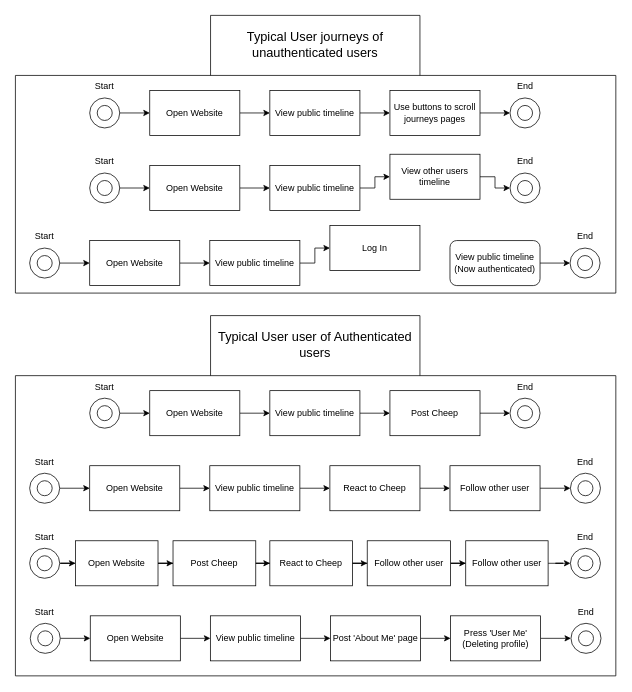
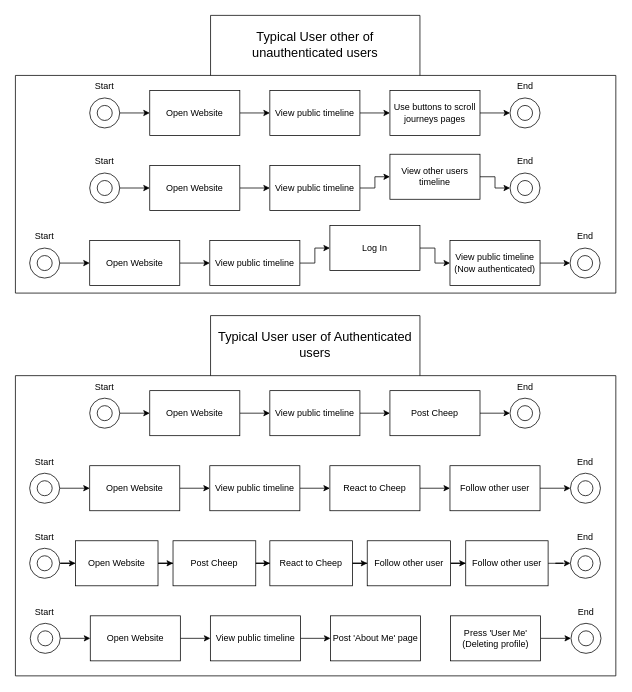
- <mxCell id="43" value="&lt;font style=&quot;font-size: 17px;&quot;&gt;Typical User journeys of unauthenticated users&lt;/font&gt;" style="text;html=1;strokeColor=none;fillColor=none;align=center;verticalAlign=middle;whiteSpace=wrap;rounded=0;" parent="1" vertex="1"><mxGeometry x="280" y="20" width="279" height="80" as="geometry" /></mxCell>
+ <mxCell id="43" value="&lt;font style=&quot;font-size: 17px;&quot;&gt;Typical User other of unauthenticated users&lt;/font&gt;" style="text;html=1;strokeColor=none;fillColor=none;align=center;verticalAlign=middle;whiteSpace=wrap;rounded=0;" parent="1" vertex="1"><mxGeometry x="280" y="20" width="279" height="80" as="geometry" /></mxCell>
+ <mxCell id="41" value="" style="edgeStyle=orthogonalEdgeStyle;rounded=0;orthogonalLoop=1;jettySize=auto;html=1;" parent="1" source="42" target="36" edge="1"><mxGeometry relative="1" as="geometry" /></mxCell>
- <mxCell id="36" value="View public timeline&lt;br&gt;(Now authenticated)" style="whiteSpace=wrap;html=1;rounded=1;" parent="1" vertex="1"><mxGeometry x="599" y="320" width="120" height="60" as="geometry" /></mxCell>
+ <mxCell id="36" value="View public timeline&lt;br&gt;(Now authenticated)" style="whiteSpace=wrap;html=1;" parent="1" vertex="1"><mxGeometry x="599" y="320" width="120" height="60" as="geometry" /></mxCell>
- <mxCell id="92" value="" style="edgeStyle=orthogonalEdgeStyle;rounded=0;orthogonalLoop=1;jettySize=auto;html=1;" parent="1" source="93" target="100" edge="1"><mxGeometry relative="1" as="geometry" /></mxCell>
